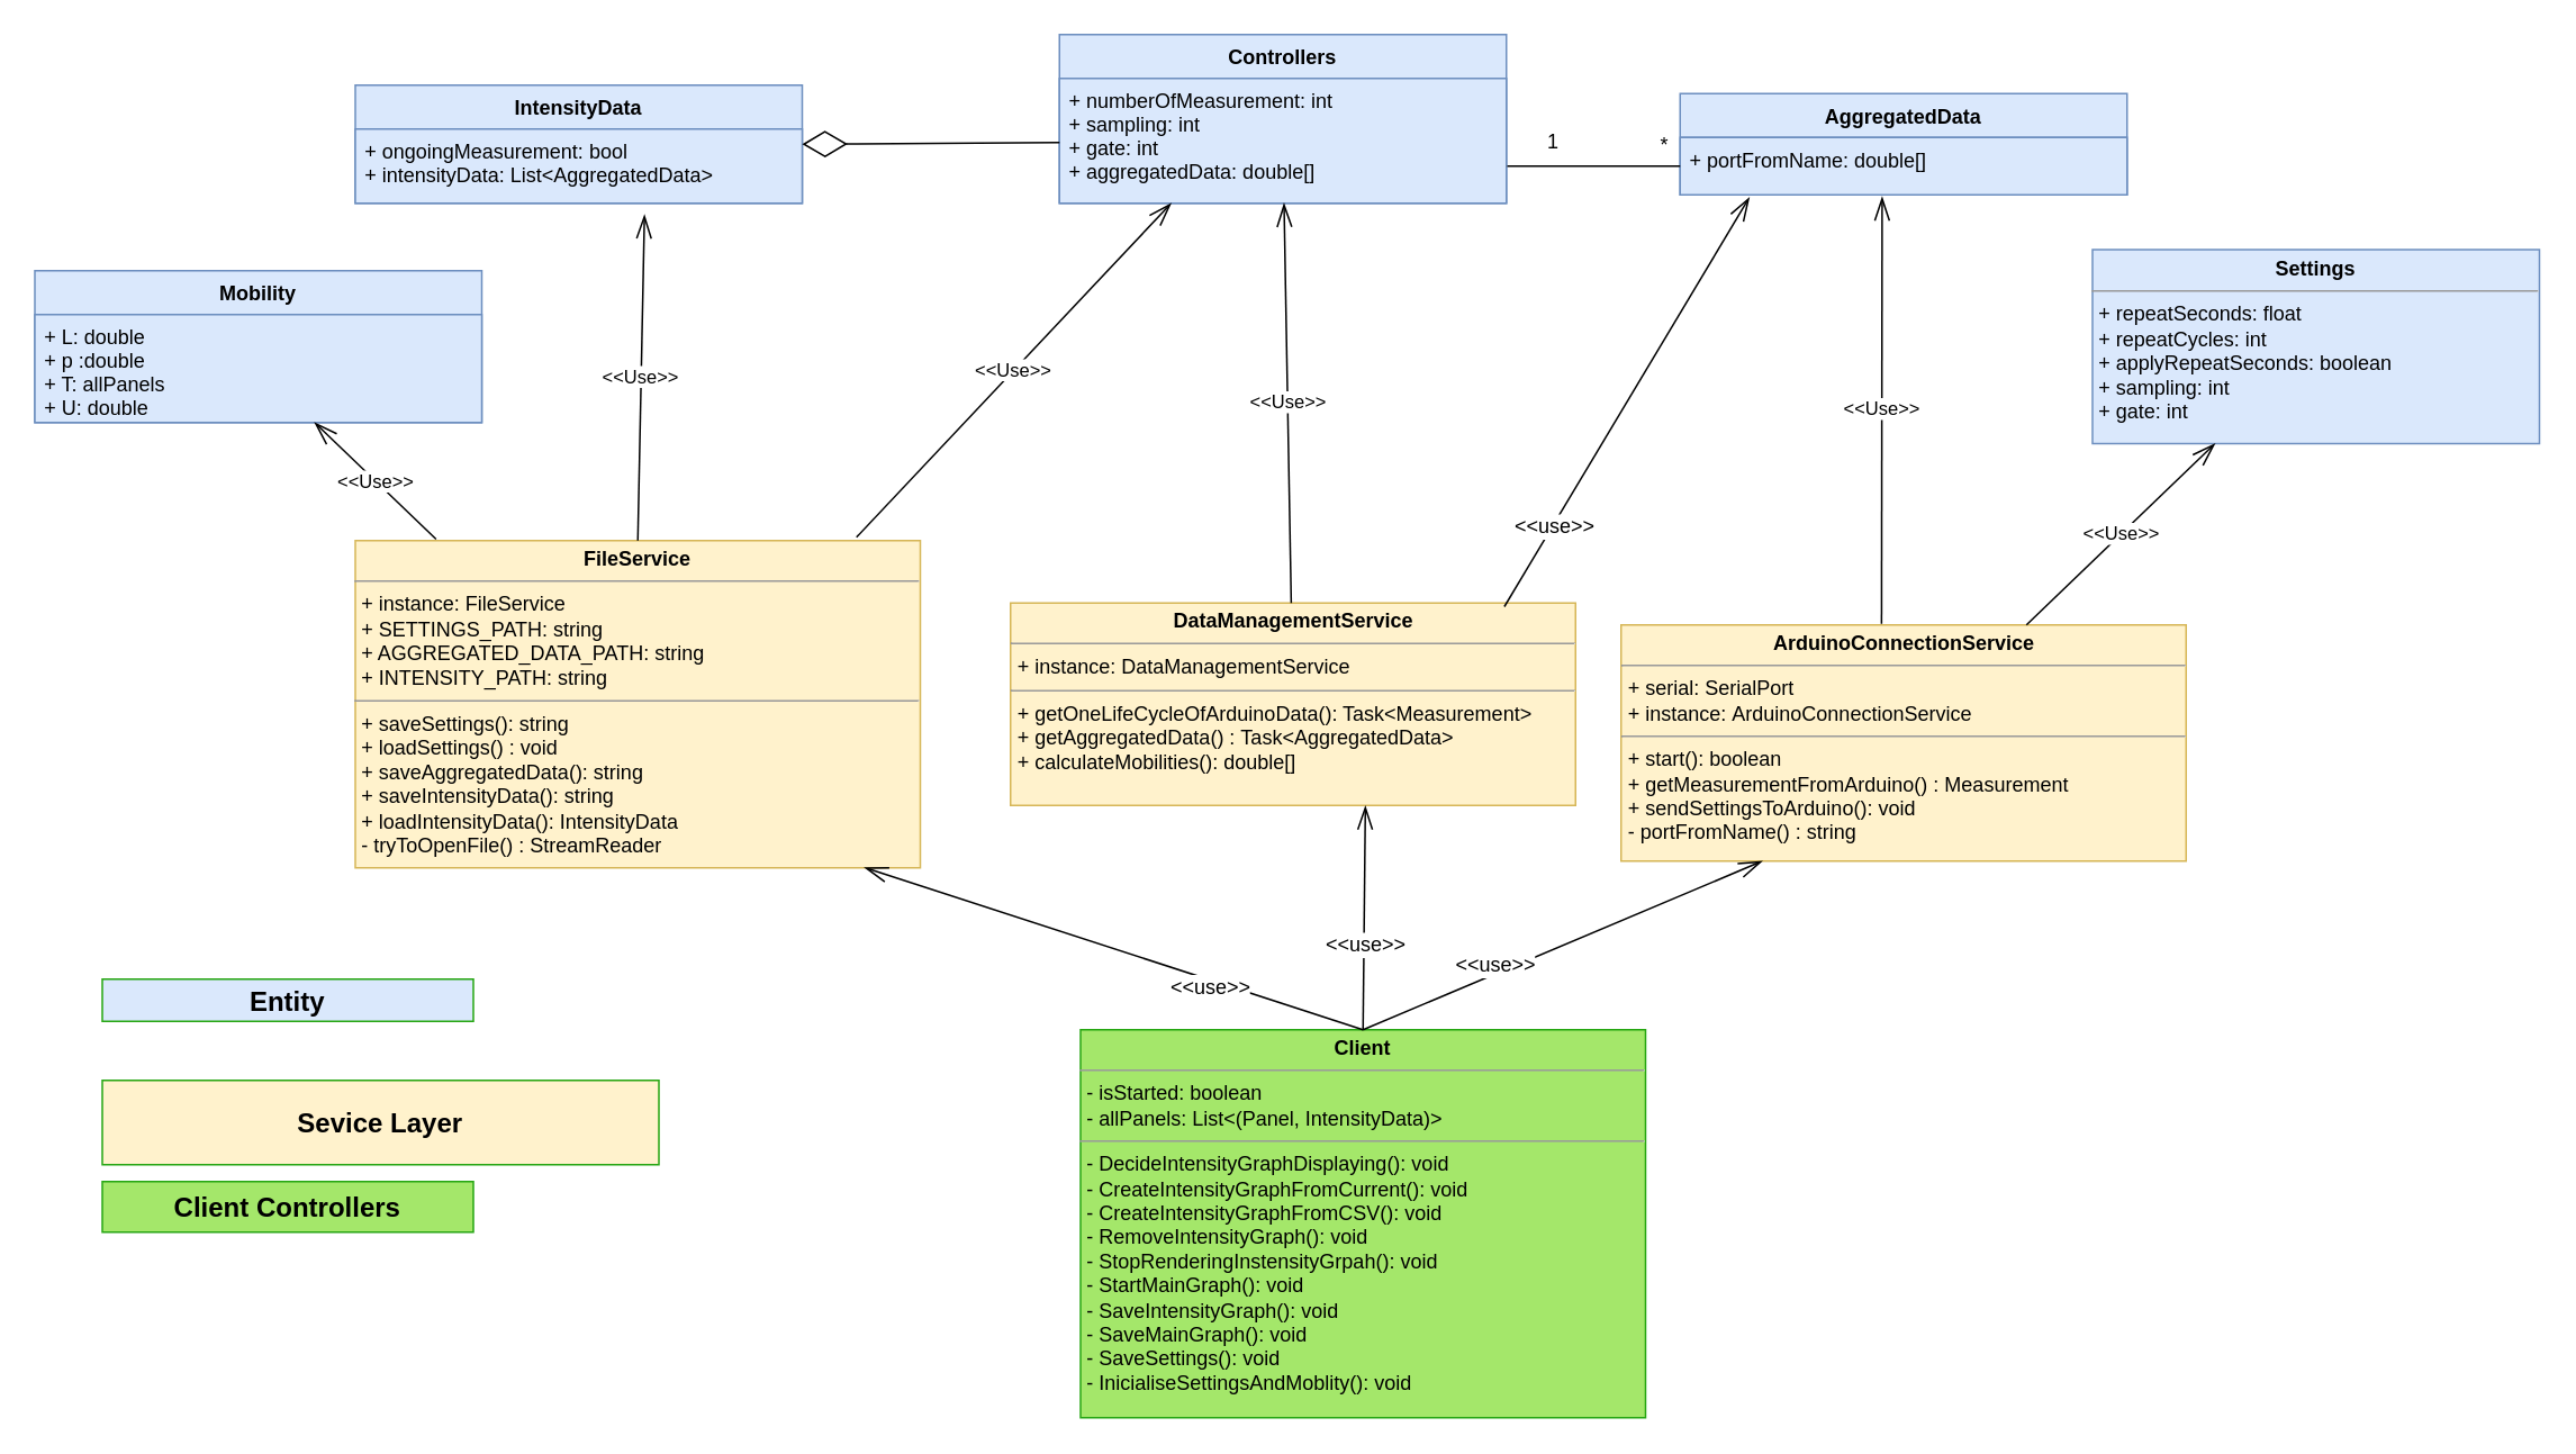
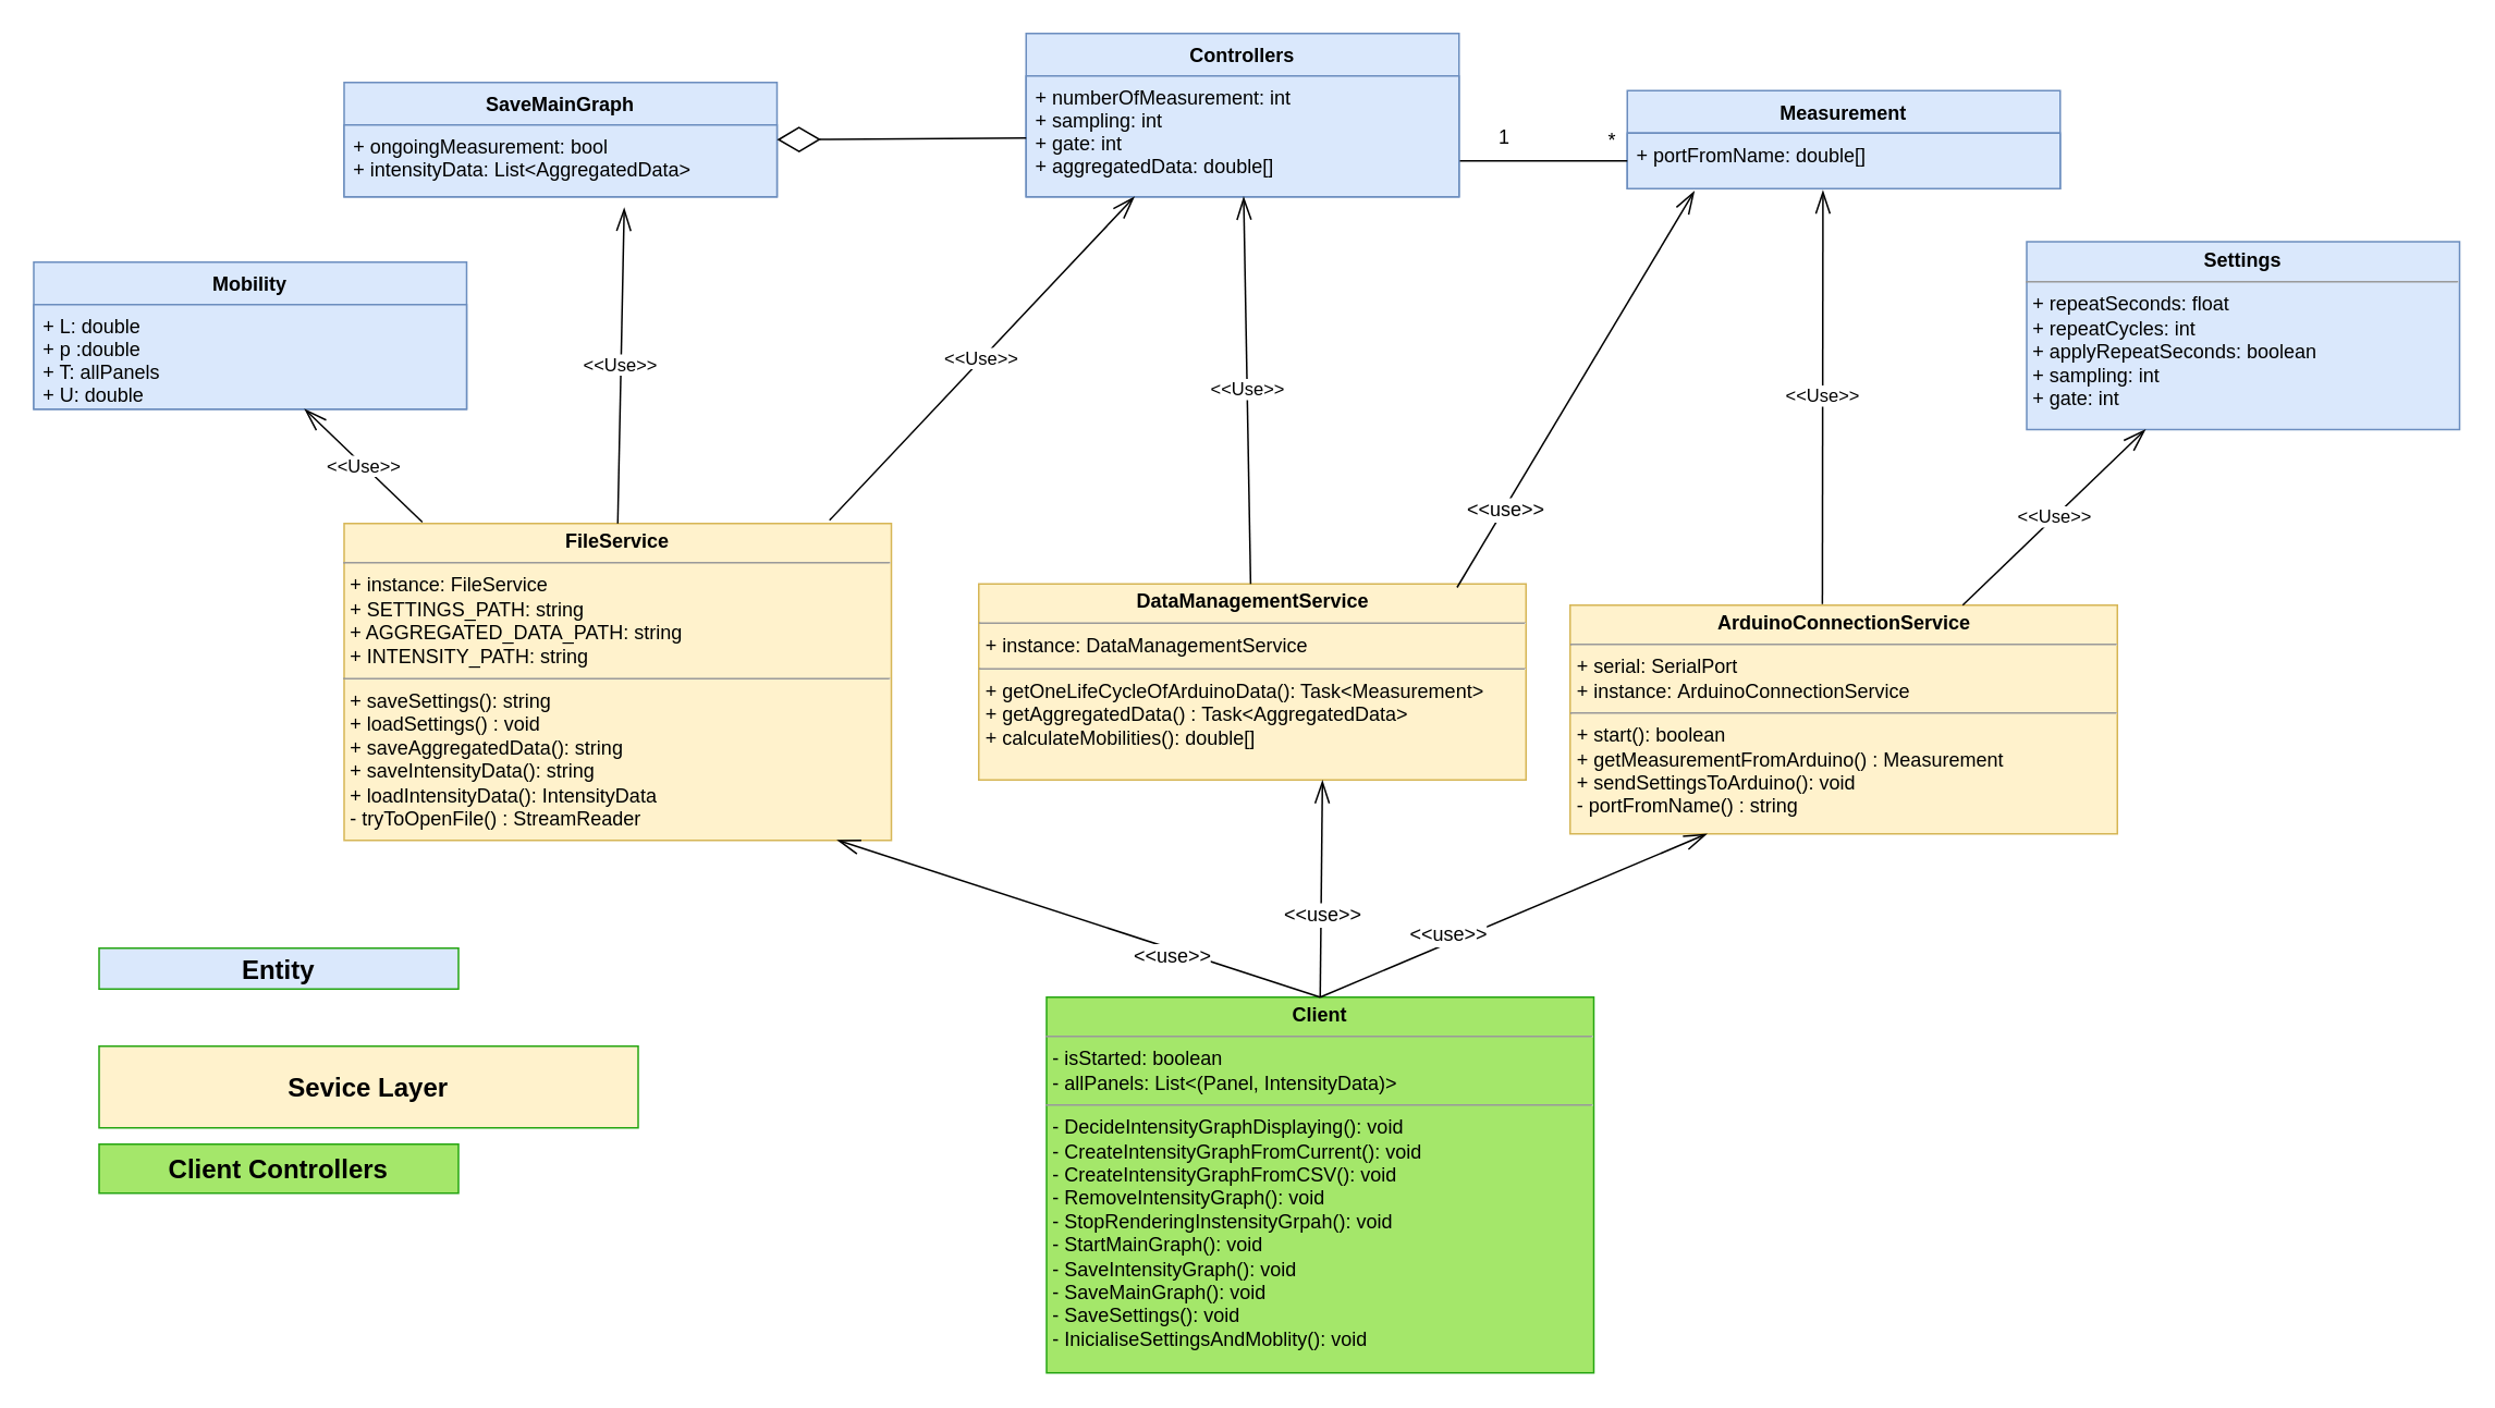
- <mxCell id="5" value="IntensityData" style="swimlane;fontStyle=1;align=center;verticalAlign=top;childLayout=stackLayout;horizontal=1;startSize=26;horizontalStack=0;resizeParent=1;resizeParentMax=0;resizeLast=0;collapsible=1;marginBottom=0;fillColor=#dae8fc;strokeColor=#6c8ebf;" parent="1" vertex="1"><mxGeometry x="210" y="50" width="265" height="70" as="geometry" /></mxCell>
+ <mxCell id="5" value="SaveMainGraph" style="swimlane;fontStyle=1;align=center;verticalAlign=top;childLayout=stackLayout;horizontal=1;startSize=26;horizontalStack=0;resizeParent=1;resizeParentMax=0;resizeLast=0;collapsible=1;marginBottom=0;fillColor=#dae8fc;strokeColor=#6c8ebf;" parent="1" vertex="1"><mxGeometry x="210" y="50" width="265" height="70" as="geometry" /></mxCell>
- <mxCell id="9" value="AggregatedData" style="swimlane;fontStyle=1;align=center;verticalAlign=top;childLayout=stackLayout;horizontal=1;startSize=26;horizontalStack=0;resizeParent=1;resizeParentMax=0;resizeLast=0;collapsible=1;marginBottom=0;fillColor=#dae8fc;strokeColor=#6c8ebf;" parent="1" vertex="1"><mxGeometry x="995.5" y="55" width="265" height="60" as="geometry" /></mxCell>
+ <mxCell id="9" value="Measurement" style="swimlane;fontStyle=1;align=center;verticalAlign=top;childLayout=stackLayout;horizontal=1;startSize=26;horizontalStack=0;resizeParent=1;resizeParentMax=0;resizeLast=0;collapsible=1;marginBottom=0;fillColor=#dae8fc;strokeColor=#6c8ebf;" parent="1" vertex="1"><mxGeometry x="995.5" y="55" width="265" height="60" as="geometry" /></mxCell>
